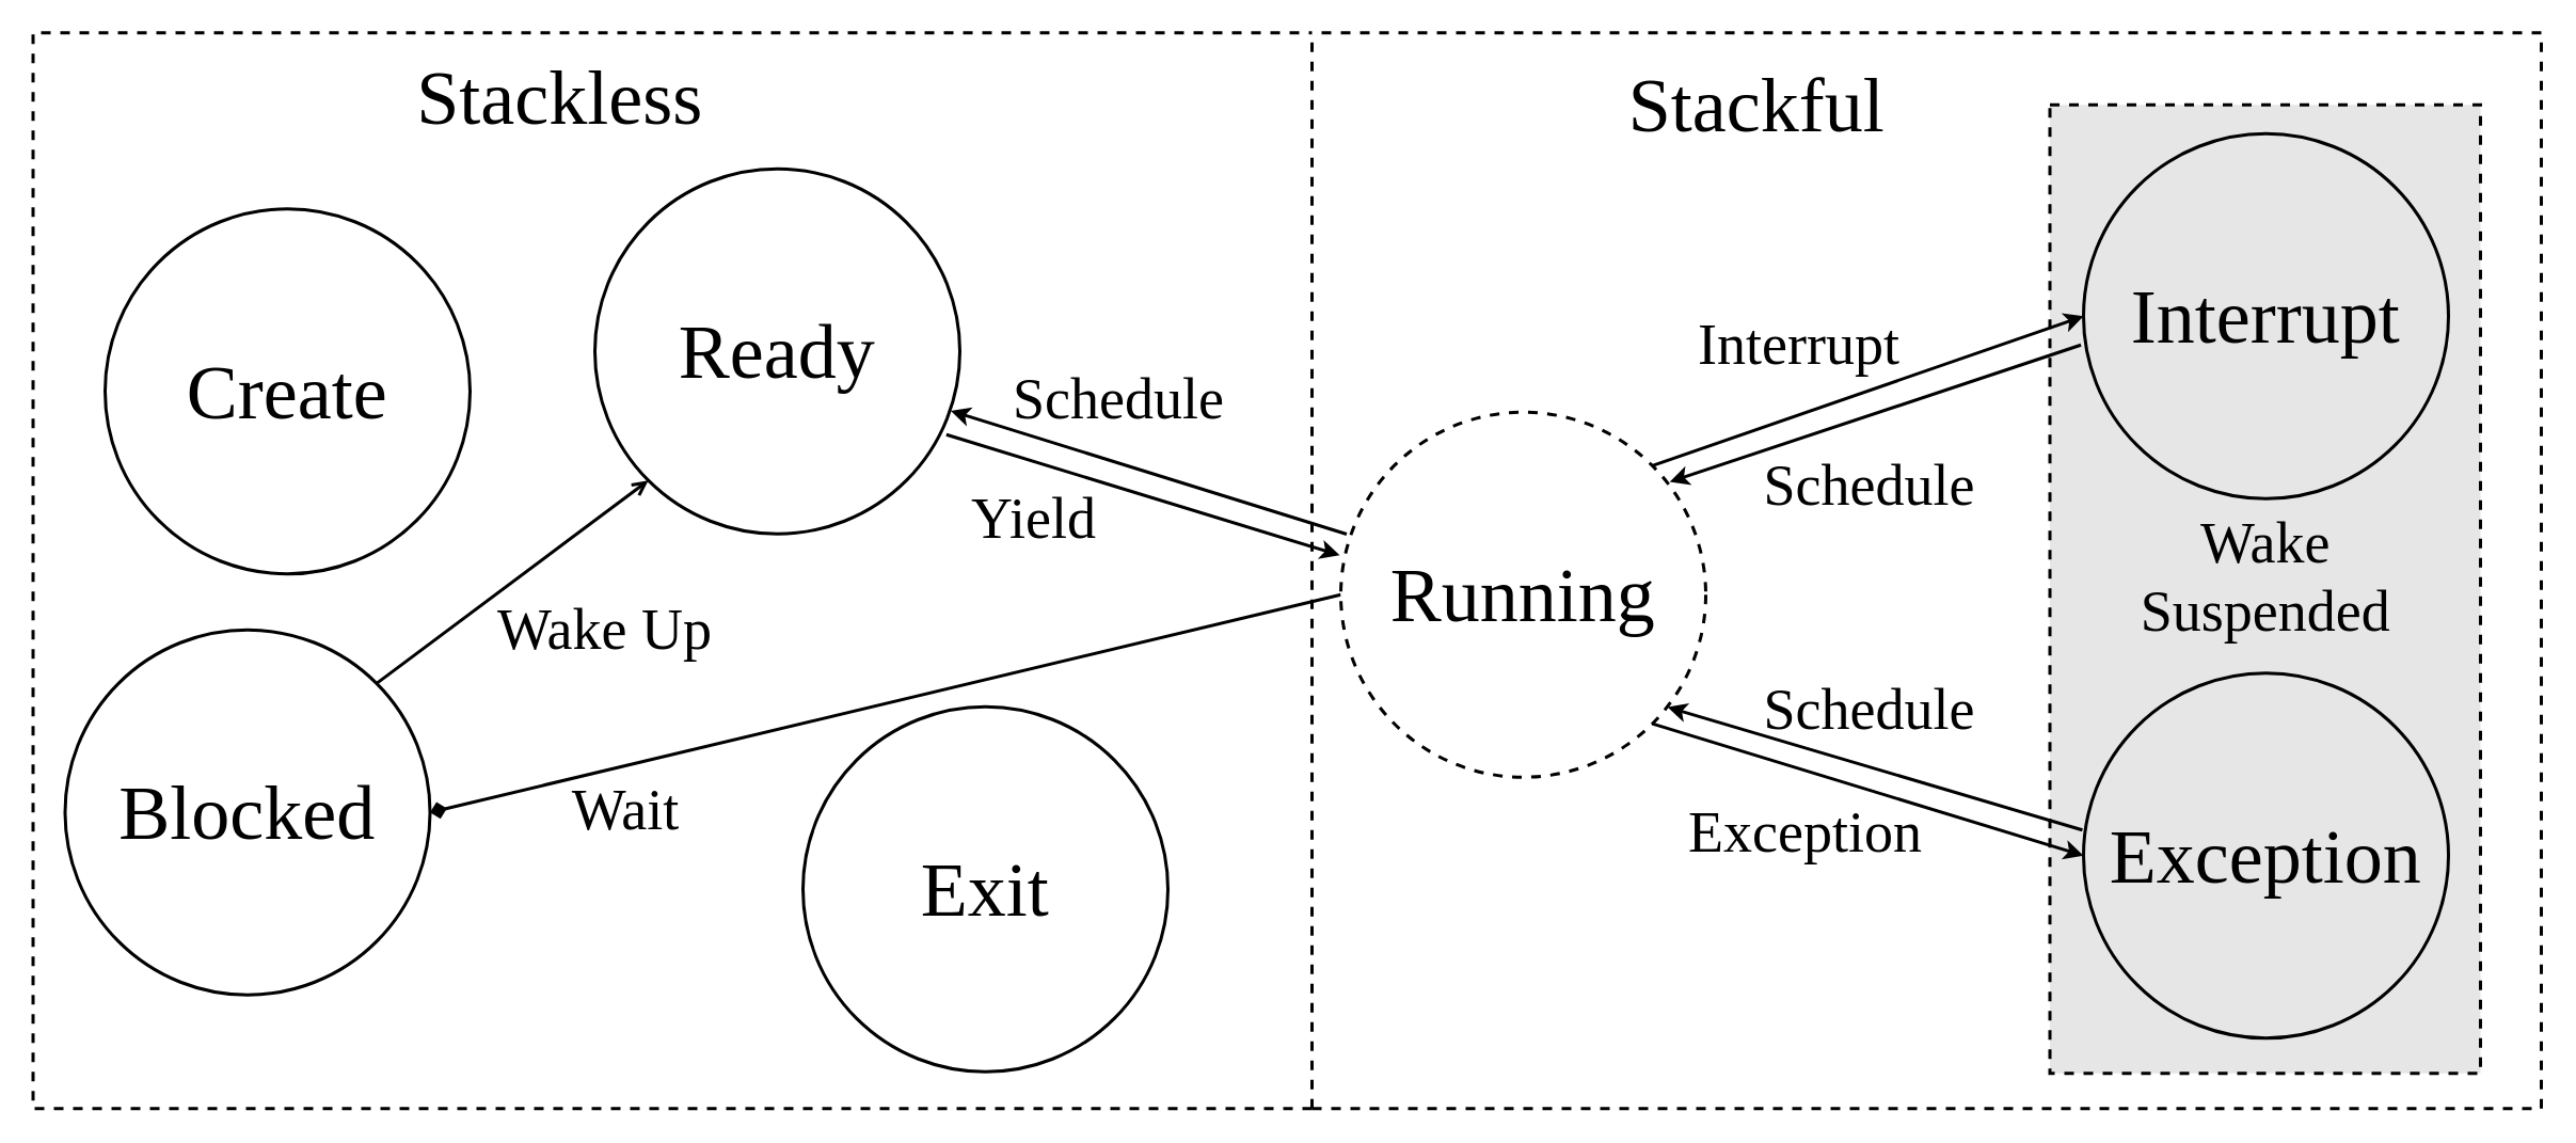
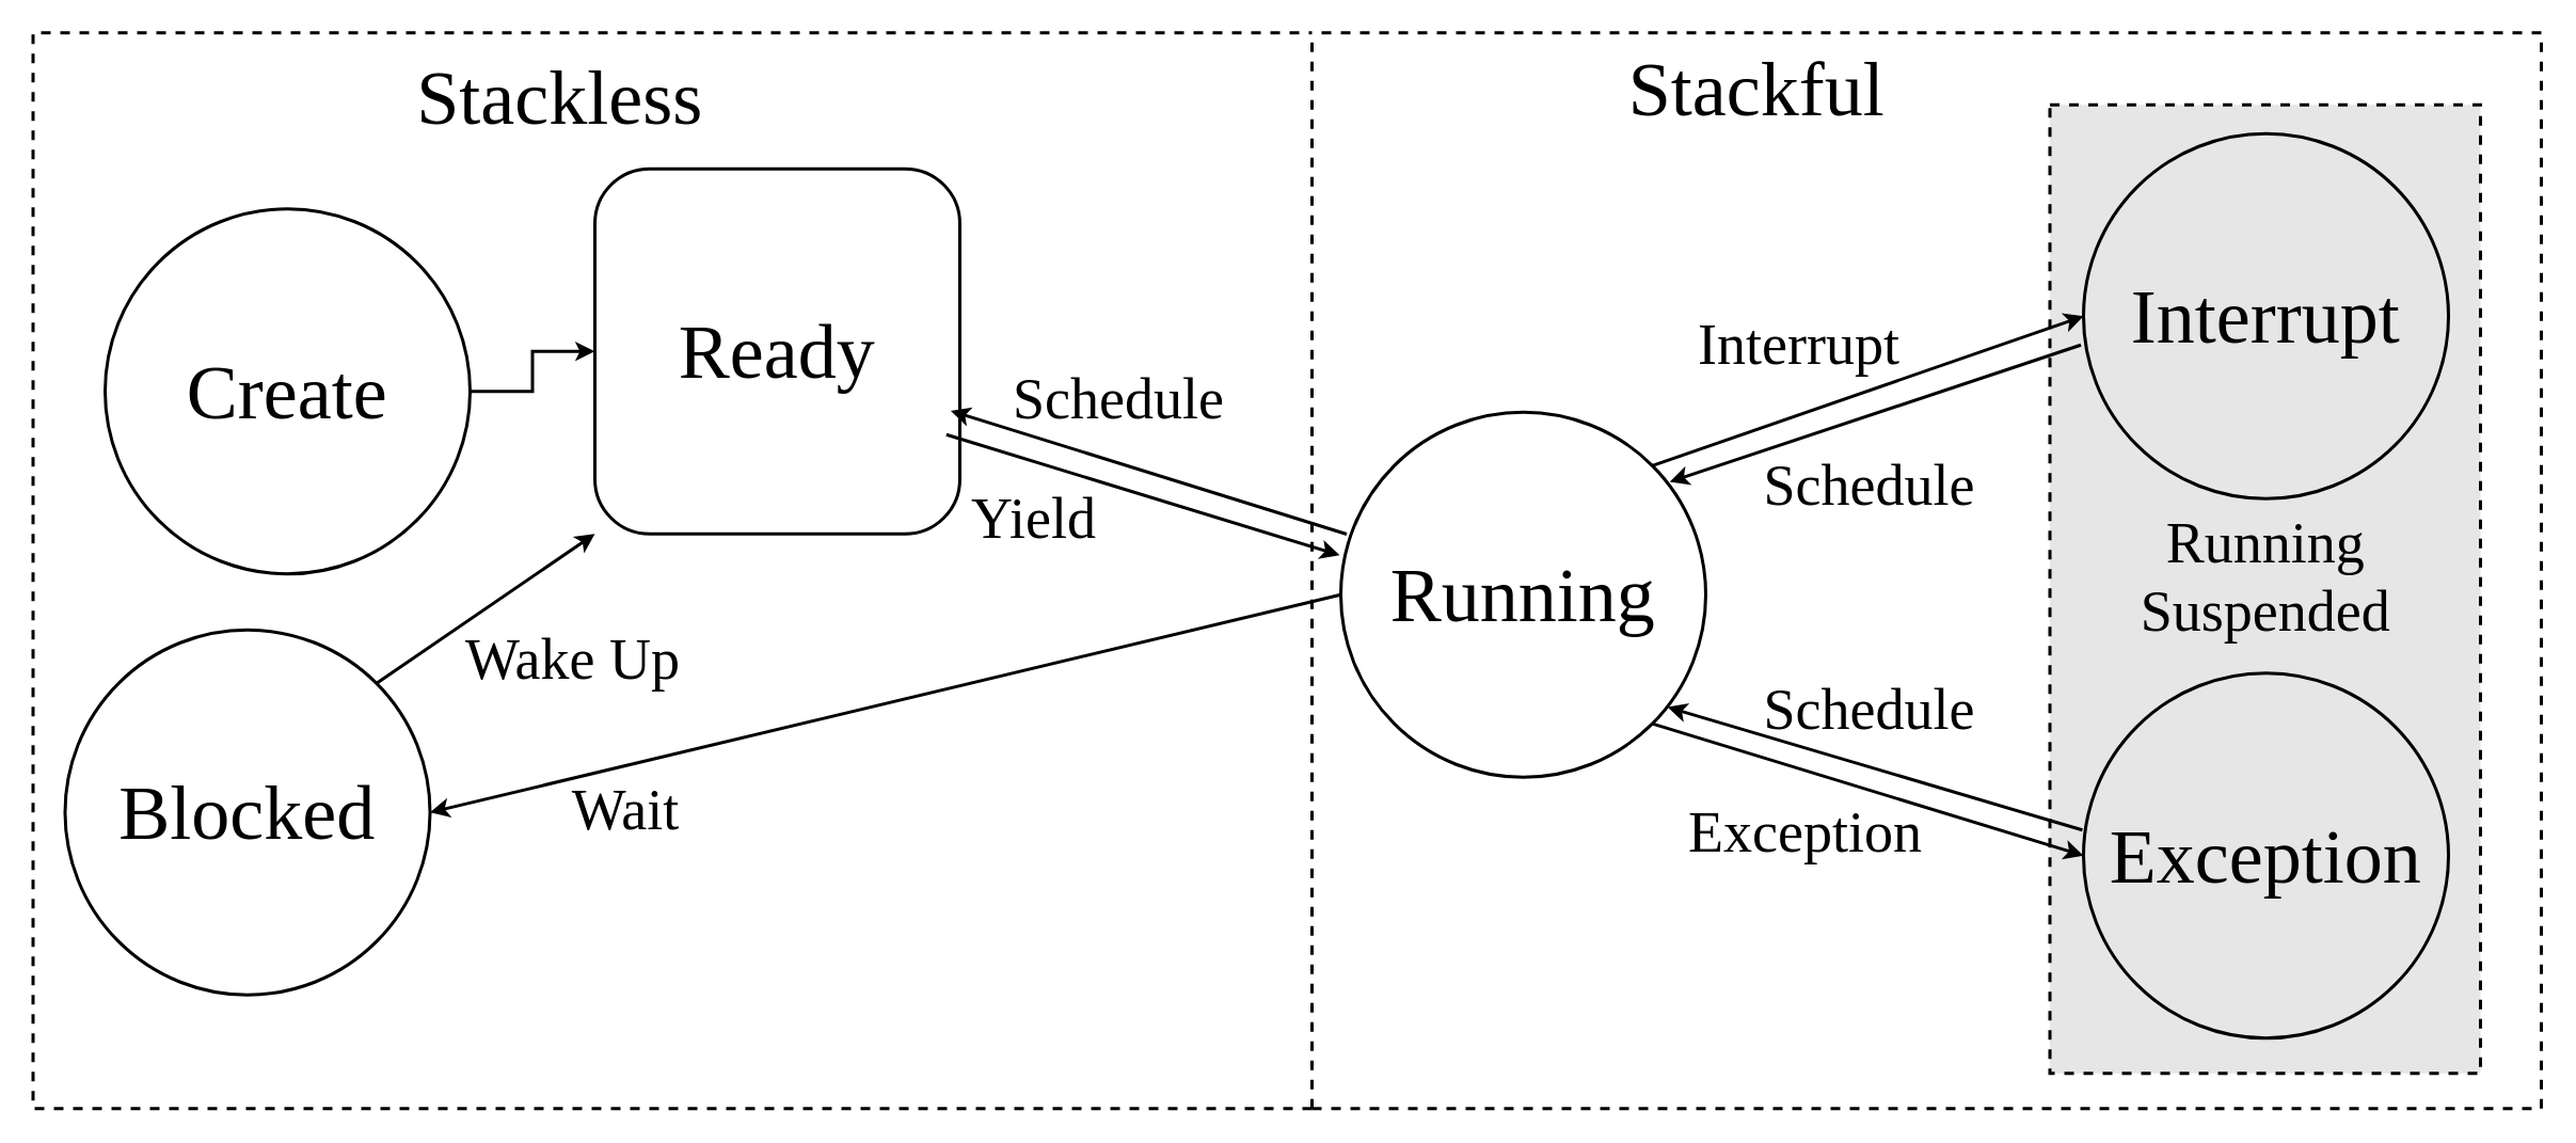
- <mxCell id="24" value="&lt;span style=&quot;font-style: normal; font-variant-ligatures: normal; font-variant-caps: normal; letter-spacing: normal; orphans: 2; text-align: center; text-indent: 0px; text-transform: none; widows: 2; word-spacing: 0px; -webkit-text-stroke-width: 0px; text-decoration-thickness: initial; text-decoration-style: initial; text-decoration-color: initial; float: none; display: inline !important; font-size: 48px;&quot;&gt;&lt;font style=&quot;font-size: 48px;&quot;&gt;Stackful&lt;/font&gt;&lt;/span&gt;" style="text;whiteSpace=wrap;html=1;fontStyle=0;labelBackgroundColor=none;fontSize=48;fontFamily=Times New Roman;fontColor=default;swimlaneLine=1;" parent="2" vertex="1"><mxGeometry x="995" y="10" width="180" height="71" as="geometry" /></mxCell>
+ <mxCell id="24" value="&lt;span style=&quot;font-style: normal; font-variant-ligatures: normal; font-variant-caps: normal; letter-spacing: normal; orphans: 2; text-align: center; text-indent: 0px; text-transform: none; widows: 2; word-spacing: 0px; -webkit-text-stroke-width: 0px; text-decoration-thickness: initial; text-decoration-style: initial; text-decoration-color: initial; float: none; display: inline !important; font-size: 48px;&quot;&gt;&lt;font style=&quot;font-size: 48px;&quot;&gt;Stackful&lt;/font&gt;&lt;/span&gt;" style="text;whiteSpace=wrap;html=1;fontStyle=0;labelBackgroundColor=none;fontSize=48;fontFamily=Times New Roman;fontColor=default;swimlaneLine=1;" parent="2" vertex="1"><mxGeometry x="995" width="180" height="71" as="geometry" /></mxCell>
- <mxCell id="10" value="&lt;font style=&quot;font-size: 48px;&quot;&gt;Ready&lt;br style=&quot;font-size: 48px;&quot;&gt;&lt;/font&gt;" style="ellipse;whiteSpace=wrap;html=1;aspect=fixed;fillColor=none;strokeColor=#000000;strokeWidth=2;shadow=0;fontColor=default;fontStyle=0;fontSize=48;fontFamily=Times New Roman;swimlaneLine=1;" parent="2" vertex="1"><mxGeometry x="351" y="85" width="228" height="228" as="geometry" /></mxCell>
+ <mxCell id="10" value="&lt;font style=&quot;font-size: 48px;&quot;&gt;Ready&lt;br style=&quot;font-size: 48px;&quot;&gt;&lt;/font&gt;" style="whiteSpace=wrap;html=1;aspect=fixed;fillColor=none;strokeColor=#000000;strokeWidth=2;shadow=0;fontColor=default;fontStyle=0;fontSize=48;fontFamily=Times New Roman;swimlaneLine=1;rounded=1;" parent="2" vertex="1"><mxGeometry x="351" y="85" width="228" height="228" as="geometry" /></mxCell>
+ <mxCell id="3" style="edgeStyle=orthogonalEdgeStyle;rounded=0;orthogonalLoop=1;jettySize=auto;html=1;exitX=1;exitY=0.5;exitDx=0;exitDy=0;entryX=0;entryY=0.5;entryDx=0;entryDy=0;fontStyle=0;fontSize=48;fontColor=default;swimlaneLine=1;fontFamily=Times New Roman;strokeWidth=2;" parent="2" source="4" target="10" edge="1"><mxGeometry relative="1" as="geometry" /></mxCell>
- <mxCell id="25" value="&lt;div style=&quot;font-size: 36px;&quot;&gt;&lt;span style=&quot;font-size: 36px; background-color: initial;&quot;&gt;Wake&lt;/span&gt;&lt;/div&gt;&lt;span style=&quot;font-style: normal; font-variant-ligatures: normal; font-variant-caps: normal; letter-spacing: normal; orphans: 2; text-indent: 0px; text-transform: none; widows: 2; word-spacing: 0px; -webkit-text-stroke-width: 0px; text-decoration-thickness: initial; text-decoration-style: initial; text-decoration-color: initial; float: none; font-size: 36px; display: inline !important;&quot;&gt;&lt;div style=&quot;font-size: 36px;&quot;&gt;&lt;span style=&quot;font-size: 36px; background-color: initial;&quot;&gt;Suspended&lt;/span&gt;&lt;/div&gt;&lt;/span&gt;" style="text;whiteSpace=wrap;html=1;fontStyle=0;labelBackgroundColor=none;fontSize=36;fontFamily=Times New Roman;fontColor=default;swimlaneLine=1;align=center;" parent="2" vertex="1"><mxGeometry x="1302" y="291" width="186" height="144" as="geometry" /></mxCell>
+ <mxCell id="25" value="&lt;div style=&quot;font-size: 36px;&quot;&gt;&lt;span style=&quot;font-size: 36px; background-color: initial;&quot;&gt;Running&lt;/span&gt;&lt;/div&gt;&lt;span style=&quot;font-style: normal; font-variant-ligatures: normal; font-variant-caps: normal; letter-spacing: normal; orphans: 2; text-indent: 0px; text-transform: none; widows: 2; word-spacing: 0px; -webkit-text-stroke-width: 0px; text-decoration-thickness: initial; text-decoration-style: initial; text-decoration-color: initial; float: none; font-size: 36px; display: inline !important;&quot;&gt;&lt;div style=&quot;font-size: 36px;&quot;&gt;&lt;span style=&quot;font-size: 36px; background-color: initial;&quot;&gt;Suspended&lt;/span&gt;&lt;/div&gt;&lt;/span&gt;" style="text;whiteSpace=wrap;html=1;fontStyle=0;labelBackgroundColor=none;fontSize=36;fontFamily=Times New Roman;fontColor=default;swimlaneLine=1;align=center;" parent="2" vertex="1"><mxGeometry x="1302" y="291" width="186" height="144" as="geometry" /></mxCell>
- <mxCell id="5" style="rounded=0;orthogonalLoop=1;jettySize=auto;html=1;exitX=1;exitY=0;exitDx=0;exitDy=0;entryX=0;entryY=1;entryDx=0;entryDy=0;fontStyle=0;fontSize=48;fontColor=default;swimlaneLine=1;fontFamily=Times New Roman;strokeWidth=2;endArrow=open;" parent="2" source="7" target="10" edge="1"><mxGeometry relative="1" as="geometry" /></mxCell>
+ <mxCell id="5" style="rounded=0;orthogonalLoop=1;jettySize=auto;html=1;exitX=1;exitY=0;exitDx=0;exitDy=0;entryX=0;entryY=1;entryDx=0;entryDy=0;fontStyle=0;fontSize=48;fontColor=default;swimlaneLine=1;fontFamily=Times New Roman;strokeWidth=2;" parent="2" source="7" target="10" edge="1"><mxGeometry relative="1" as="geometry" /></mxCell>
- <mxCell id="19" value="&lt;font style=&quot;font-size: 48px;&quot;&gt;Running&lt;br style=&quot;font-size: 48px;&quot;&gt;&lt;/font&gt;" style="ellipse;whiteSpace=wrap;html=1;aspect=fixed;fillColor=default;strokeColor=#000000;strokeWidth=2;shadow=0;fontColor=default;fontStyle=0;fontSize=48;fontFamily=Times New Roman;swimlaneLine=1;dashed=1;" parent="2" vertex="1"><mxGeometry x="817" y="237" width="228" height="228" as="geometry" /></mxCell>
+ <mxCell id="19" value="&lt;font style=&quot;font-size: 48px;&quot;&gt;Running&lt;br style=&quot;font-size: 48px;&quot;&gt;&lt;/font&gt;" style="ellipse;whiteSpace=wrap;html=1;aspect=fixed;fillColor=default;strokeColor=#000000;strokeWidth=2;shadow=0;fontColor=default;fontStyle=0;fontSize=48;fontFamily=Times New Roman;swimlaneLine=1;" parent="2" vertex="1"><mxGeometry x="817" y="237" width="228" height="228" as="geometry" /></mxCell>
- <mxCell id="14" style="rounded=0;orthogonalLoop=1;jettySize=auto;html=1;entryX=1;entryY=0.5;entryDx=0;entryDy=0;fontStyle=0;fontSize=48;fontColor=default;swimlaneLine=1;fontFamily=Times New Roman;strokeWidth=2;exitX=0;exitY=0.5;exitDx=0;exitDy=0;endArrow=diamond;" parent="2" source="19" target="7" edge="1"><mxGeometry relative="1" as="geometry"><mxPoint x="764" y="336" as="sourcePoint" /></mxGeometry></mxCell>
+ <mxCell id="14" style="rounded=0;orthogonalLoop=1;jettySize=auto;html=1;entryX=1;entryY=0.5;entryDx=0;entryDy=0;fontStyle=0;fontSize=48;fontColor=default;swimlaneLine=1;fontFamily=Times New Roman;strokeWidth=2;exitX=0;exitY=0.5;exitDx=0;exitDy=0;" parent="2" source="19" target="7" edge="1"><mxGeometry relative="1" as="geometry"><mxPoint x="764" y="336" as="sourcePoint" /></mxGeometry></mxCell>
- <mxCell id="11" value="&lt;font style=&quot;font-size: 48px;&quot;&gt;Exit&lt;br style=&quot;font-size: 48px;&quot;&gt;&lt;/font&gt;" style="ellipse;whiteSpace=wrap;html=1;aspect=fixed;fillColor=none;strokeColor=#000000;strokeWidth=2;shadow=0;fontColor=default;fontStyle=0;fontSize=48;fontFamily=Times New Roman;swimlaneLine=1;" parent="2" vertex="1"><mxGeometry x="481" y="421" width="228" height="228" as="geometry" /></mxCell>
